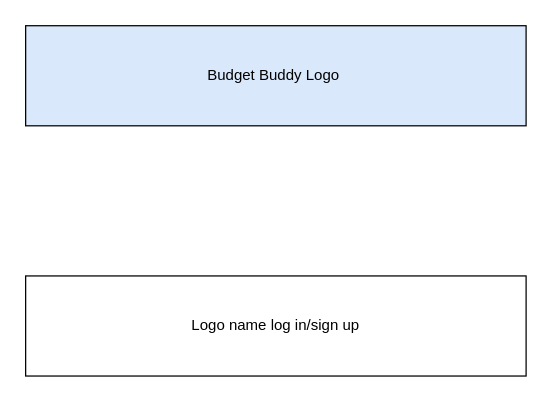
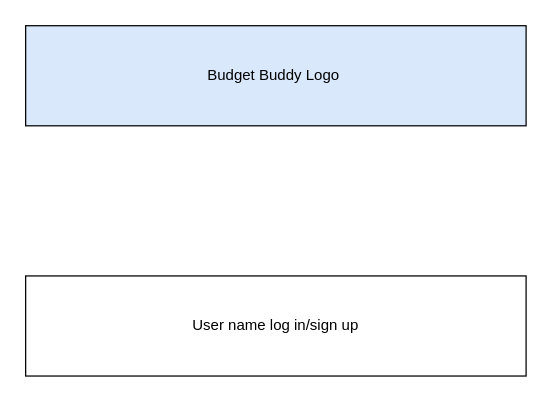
- <mxCell id="3" value="Logo name log in/sign up" style="whiteSpace=wrap;html=1;" vertex="1" parent="1"><mxGeometry x="20" y="220" width="400" height="80" as="geometry" /></mxCell>
+ <mxCell id="3" value="User name log in/sign up" style="whiteSpace=wrap;html=1;" vertex="1" parent="1"><mxGeometry x="20" y="220" width="400" height="80" as="geometry" /></mxCell>
